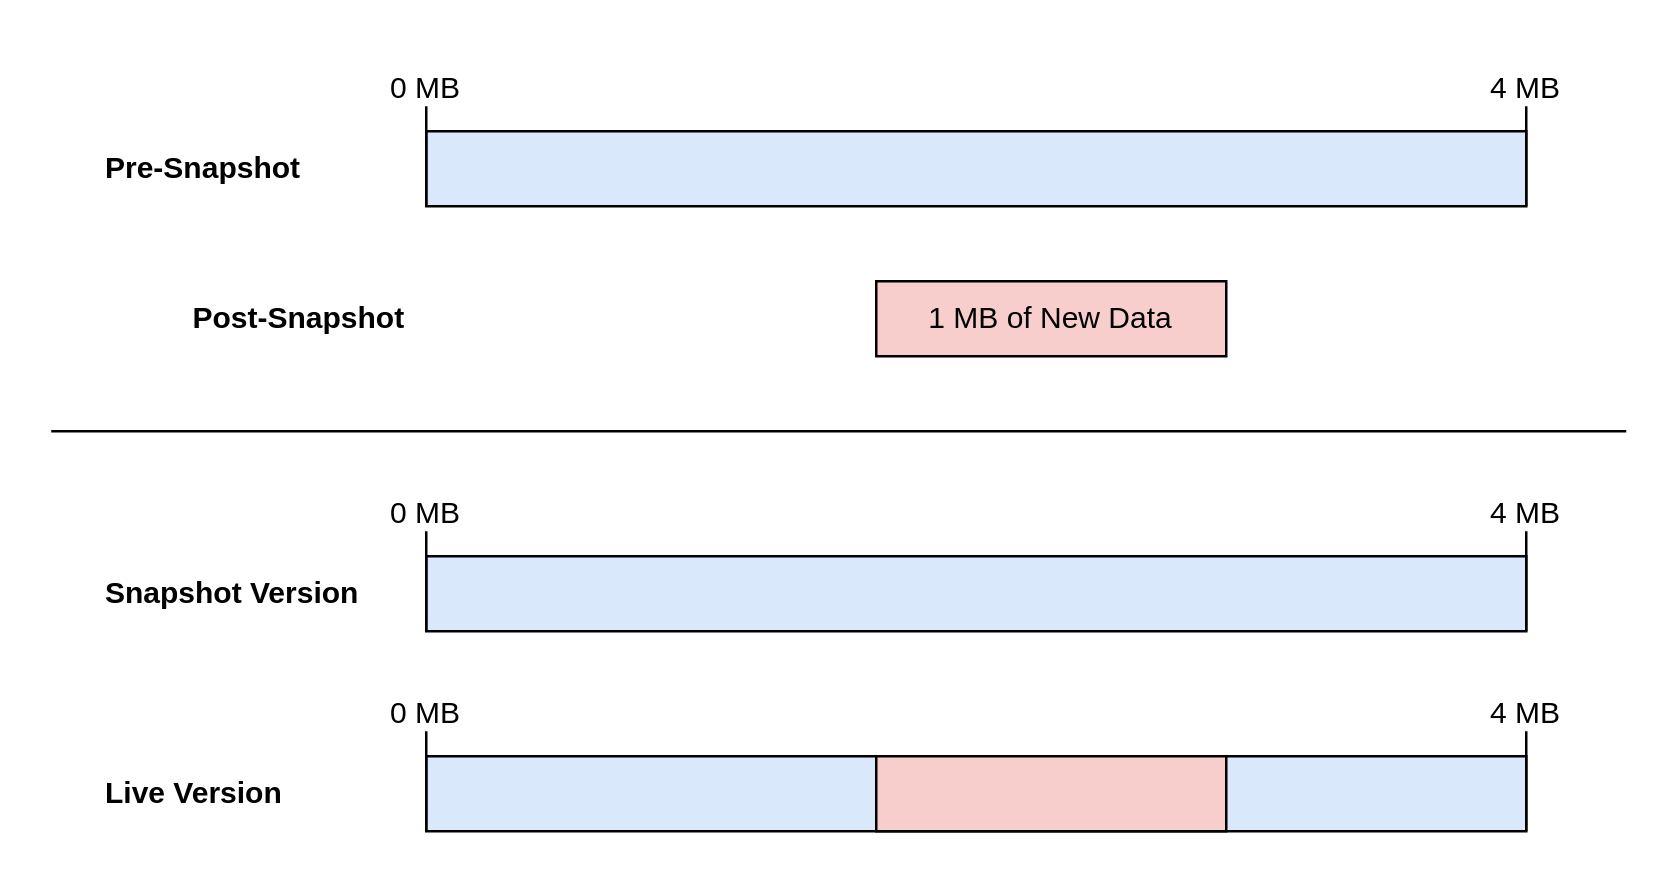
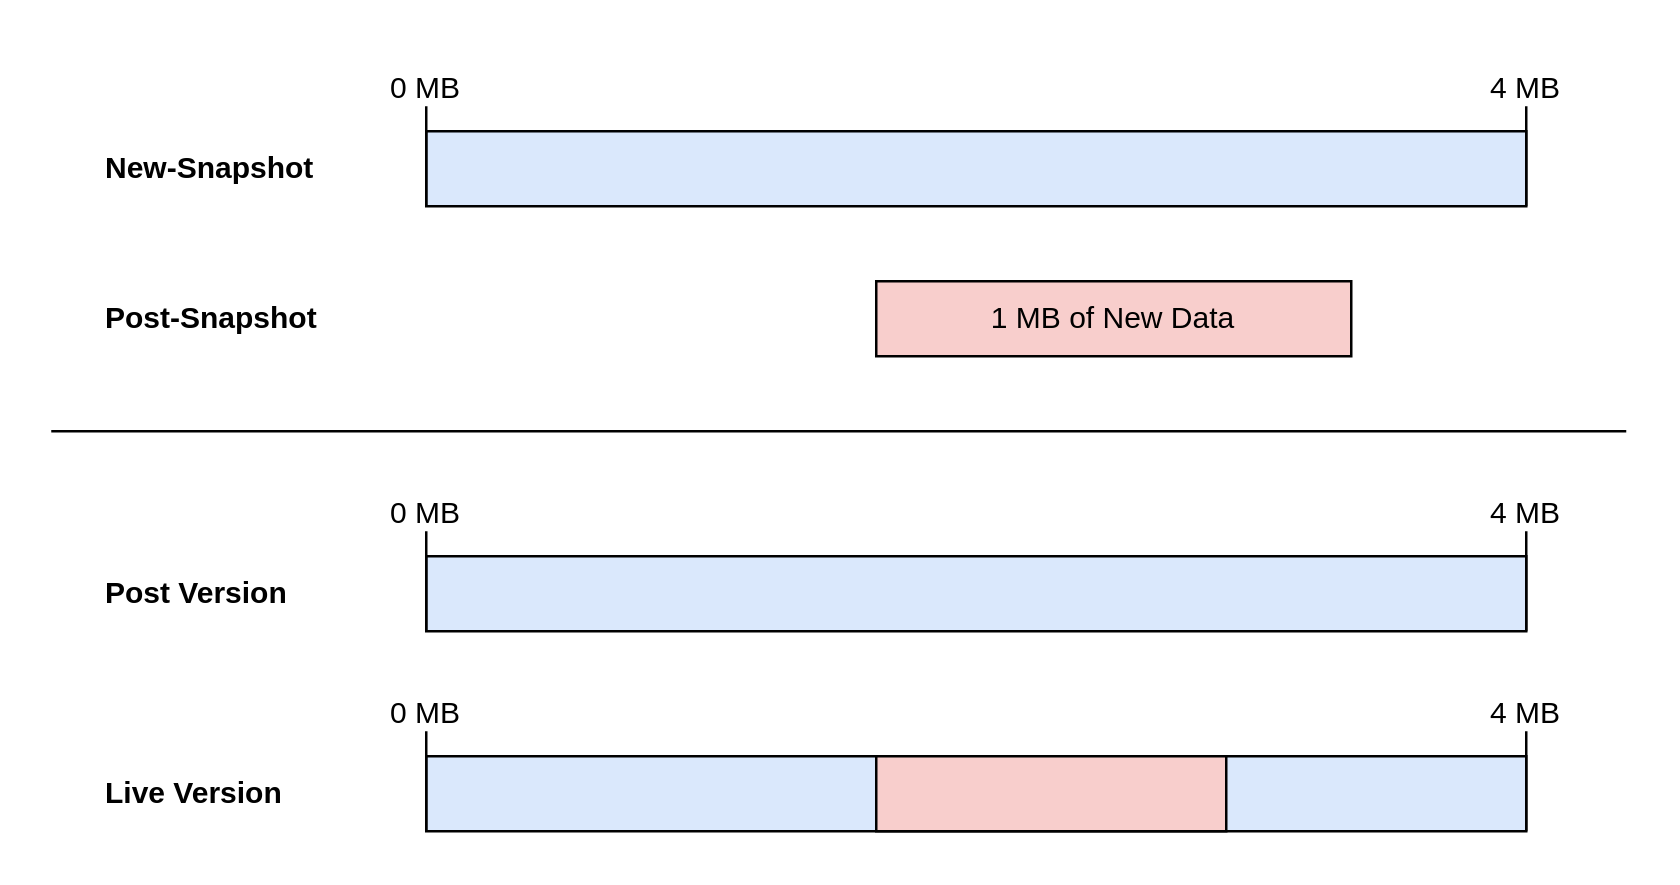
- <mxCell id="16" value="Pre-Snapshot" style="text;html=1;strokeColor=none;fillColor=none;align=left;verticalAlign=middle;whiteSpace=wrap;rounded=0;fontStyle=1" vertex="1" parent="1"><mxGeometry x="40" y="52" width="130" height="30" as="geometry" /></mxCell>
+ <mxCell id="16" value="New-Snapshot" style="text;html=1;strokeColor=none;fillColor=none;align=left;verticalAlign=middle;whiteSpace=wrap;rounded=0;fontStyle=1" vertex="1" parent="1"><mxGeometry x="40" y="52" width="130" height="30" as="geometry" /></mxCell>
- <mxCell id="17" value="Post-Snapshot" style="text;html=1;strokeColor=none;fillColor=none;align=left;verticalAlign=middle;whiteSpace=wrap;rounded=0;fontStyle=1" vertex="1" parent="1"><mxGeometry x="75" y="112" width="130" height="30" as="geometry" /></mxCell>
+ <mxCell id="17" value="Post-Snapshot" style="text;html=1;strokeColor=none;fillColor=none;align=left;verticalAlign=middle;whiteSpace=wrap;rounded=0;fontStyle=1" vertex="1" parent="1"><mxGeometry x="40" y="112" width="130" height="30" as="geometry" /></mxCell>
- <mxCell id="6" value="1 MB of New Data" style="rounded=0;whiteSpace=wrap;html=1;fillColor=#f8cecc;strokeColor=#000000;" vertex="1" parent="1"><mxGeometry x="350" y="112" width="140" height="30" as="geometry" /></mxCell>
+ <mxCell id="6" value="1 MB of New Data" style="rounded=0;whiteSpace=wrap;html=1;fillColor=#f8cecc;strokeColor=#000000;" vertex="1" parent="1"><mxGeometry x="350" y="112" width="190" height="30" as="geometry" /></mxCell>
- <mxCell id="9" value="Snapshot Version" style="text;html=1;strokeColor=none;fillColor=none;align=left;verticalAlign=middle;whiteSpace=wrap;rounded=0;fontStyle=1" vertex="1" parent="1"><mxGeometry x="40" y="222" width="130" height="30" as="geometry" /></mxCell>
+ <mxCell id="9" value="Post Version" style="text;html=1;strokeColor=none;fillColor=none;align=left;verticalAlign=middle;whiteSpace=wrap;rounded=0;fontStyle=1" vertex="1" parent="1"><mxGeometry x="40" y="222" width="130" height="30" as="geometry" /></mxCell>
